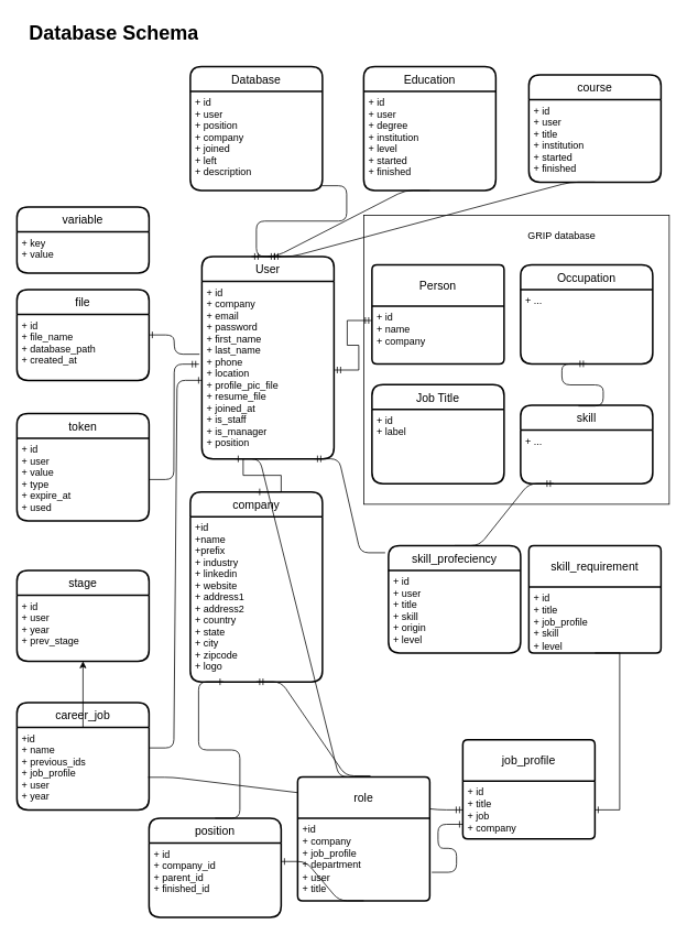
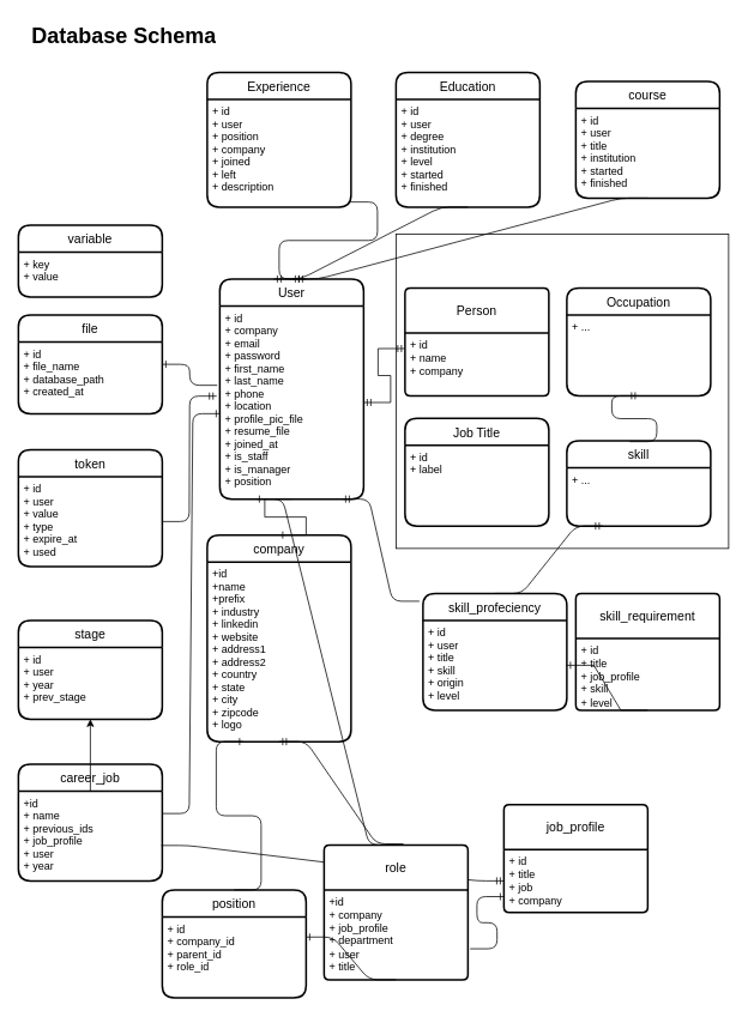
- <mxCell id="19" value="Database" style="swimlane;childLayout=stackLayout;horizontal=1;startSize=30;horizontalStack=0;rounded=1;fontSize=14;fontStyle=0;strokeWidth=2;resizeParent=0;resizeLast=1;shadow=0;dashed=0;align=center;" parent="1" vertex="1"><mxGeometry x="230" y="80" width="160" height="150" as="geometry" /></mxCell>
+ <mxCell id="19" value="Experience" style="swimlane;childLayout=stackLayout;horizontal=1;startSize=30;horizontalStack=0;rounded=1;fontSize=14;fontStyle=0;strokeWidth=2;resizeParent=0;resizeLast=1;shadow=0;dashed=0;align=center;" parent="1" vertex="1"><mxGeometry x="230" y="80" width="160" height="150" as="geometry" /></mxCell>
- <mxCell id="57" value="GRIP database" style="text;html=1;strokeColor=none;fillColor=none;align=center;verticalAlign=middle;whiteSpace=wrap;rounded=0;" parent="1" vertex="1"><mxGeometry x="630" y="270" width="100" height="30" as="geometry" /></mxCell>
- <mxCell id="53" value="" style="edgeStyle=entityRelationEdgeStyle;fontSize=12;html=1;endArrow=ERone;endFill=1;rounded=0;exitX=0.5;exitY=1;exitDx=0;exitDy=0;" parent="1" source="44" target="48" edge="1"><mxGeometry width="100" height="100" relative="1" as="geometry"><mxPoint x="660" y="950" as="sourcePoint" /><mxPoint x="760" y="850" as="targetPoint" /></mxGeometry></mxCell>
+ <mxCell id="53" value="" style="edgeStyle=entityRelationEdgeStyle;fontSize=12;html=1;endArrow=ERone;endFill=1;rounded=0;exitX=0.5;exitY=1;exitDx=0;exitDy=0;" parent="1" source="44" target="10" edge="1"><mxGeometry width="100" height="100" relative="1" as="geometry"><mxPoint x="660" y="950" as="sourcePoint" /><mxPoint x="760" y="850" as="targetPoint" /></mxGeometry></mxCell>
- <mxCell id="59" value="+ id&#10;+ company_id&#10;+ parent_id&#10;+ finished_id" style="align=left;strokeColor=none;fillColor=none;spacingLeft=4;fontSize=12;verticalAlign=top;resizable=0;rotatable=0;part=1;" parent="58" vertex="1"><mxGeometry y="30" width="160" height="90" as="geometry" /></mxCell>
+ <mxCell id="59" value="+ id&#10;+ company_id&#10;+ parent_id&#10;+ role_id" style="align=left;strokeColor=none;fillColor=none;spacingLeft=4;fontSize=12;verticalAlign=top;resizable=0;rotatable=0;part=1;" parent="58" vertex="1"><mxGeometry y="30" width="160" height="90" as="geometry" /></mxCell>
